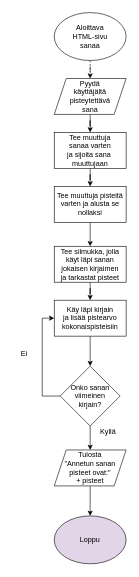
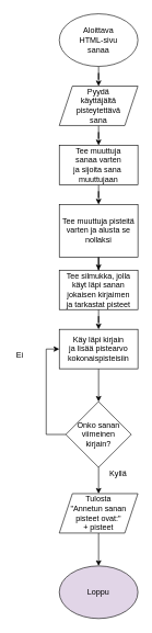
- <mxCell id="2" value="" style="edgeStyle=orthogonalEdgeStyle;rounded=0;orthogonalLoop=1;jettySize=auto;html=1;dashed=1;" edge="1" parent="1" source="3" target="5"><mxGeometry relative="1" as="geometry" /></mxCell>
+ <mxCell id="2" value="" style="edgeStyle=orthogonalEdgeStyle;rounded=0;orthogonalLoop=1;jettySize=auto;html=1;" edge="1" parent="1" source="3" target="5"><mxGeometry relative="1" as="geometry" /></mxCell>
- <mxCell id="11" value="Tee muuttuja pisteitä varten ja alusta se nollaksi" style="rounded=0;whiteSpace=wrap;html=1;" vertex="1" parent="1"><mxGeometry x="90" y="310" width="120" height="60" as="geometry" /></mxCell>
+ <mxCell id="11" value="Tee muuttuja pisteitä varten ja alusta se nollaksi" style="rounded=0;whiteSpace=wrap;html=1;" vertex="1" parent="1"><mxGeometry x="90" y="310" width="120" height="80" as="geometry" /></mxCell>
- <mxCell id="17" value="Ei" style="text;html=1;strokeColor=none;fillColor=none;align=center;verticalAlign=middle;whiteSpace=wrap;rounded=0;" vertex="1" parent="1"><mxGeometry x="20" y="580" width="40" height="20" as="geometry" /></mxCell>
+ <mxCell id="17" value="Ei" style="text;html=1;strokeColor=none;fillColor=none;align=center;verticalAlign=middle;whiteSpace=wrap;rounded=0;" vertex="1" parent="1"><mxGeometry x="10" y="530" width="40" height="20" as="geometry" /></mxCell>
